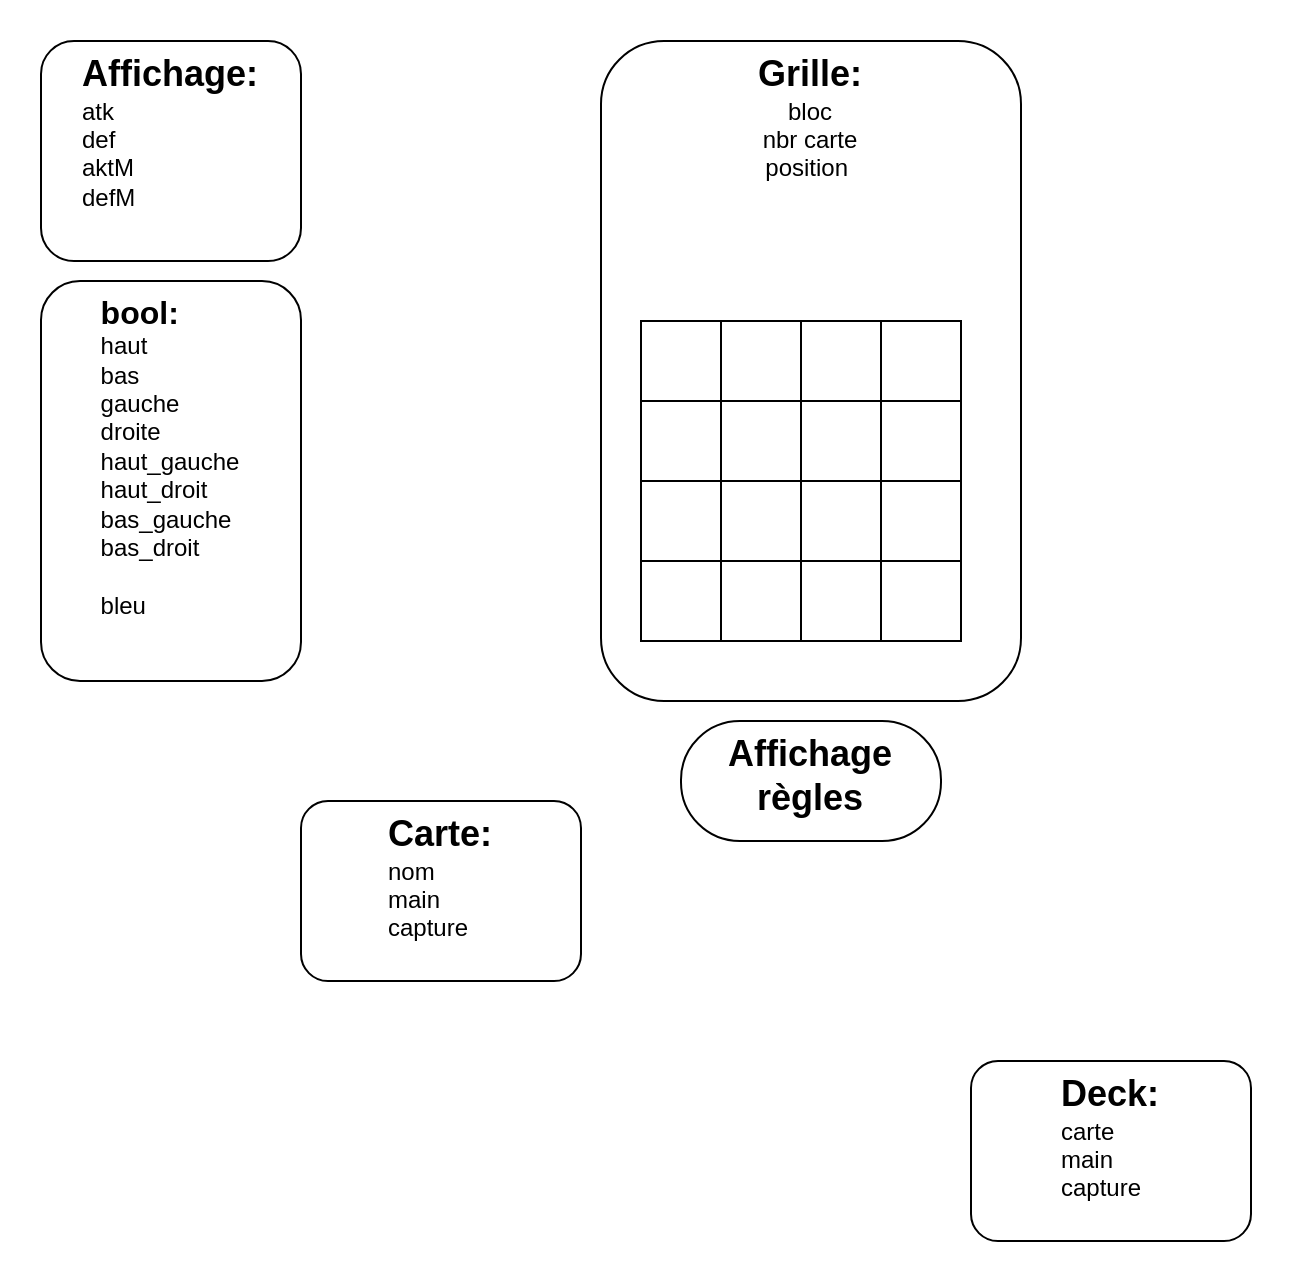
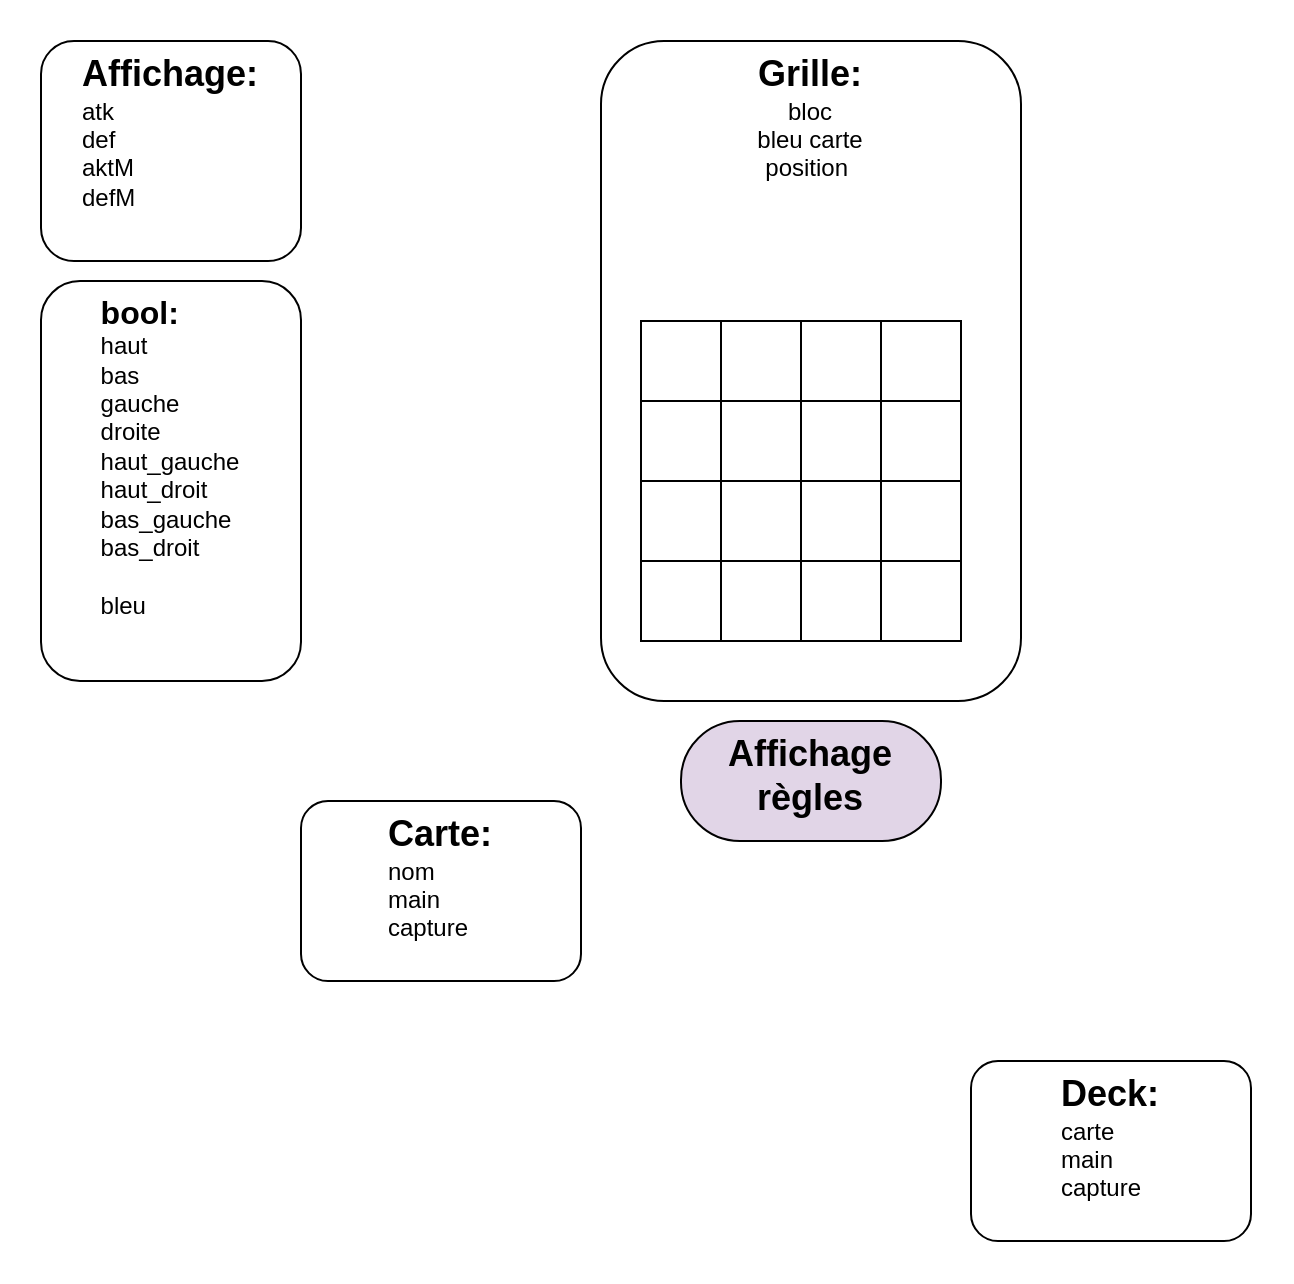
- <mxCell id="5" value="&lt;font style=&quot;font-size: 18px;&quot;&gt;&lt;b&gt;Grille:&lt;/b&gt;&lt;/font&gt;&lt;div style=&quot;&quot;&gt;&lt;font style=&quot;font-size: 12px;&quot;&gt;bloc&lt;/font&gt;&lt;/div&gt;&lt;div style=&quot;&quot;&gt;&lt;font style=&quot;font-size: 12px;&quot;&gt;nbr carte&lt;/font&gt;&lt;/div&gt;&lt;div style=&quot;&quot;&gt;&lt;font style=&quot;font-size: 12px;&quot;&gt;position&amp;nbsp;&lt;br&gt;&lt;/font&gt;&lt;div style=&quot;text-align: left;&quot;&gt;&lt;br&gt;&lt;/div&gt;&lt;/div&gt;" style="rounded=1;whiteSpace=wrap;html=1;verticalAlign=top;align=center;" parent="1" vertex="1"><mxGeometry x="300" width="210" height="330" as="geometry" y="20" /></mxCell>
+ <mxCell id="5" value="&lt;font style=&quot;font-size: 18px;&quot;&gt;&lt;b&gt;Grille:&lt;/b&gt;&lt;/font&gt;&lt;div style=&quot;&quot;&gt;&lt;font style=&quot;font-size: 12px;&quot;&gt;bloc&lt;/font&gt;&lt;/div&gt;&lt;div style=&quot;&quot;&gt;&lt;font style=&quot;font-size: 12px;&quot;&gt;bleu carte&lt;/font&gt;&lt;/div&gt;&lt;div style=&quot;&quot;&gt;&lt;font style=&quot;font-size: 12px;&quot;&gt;position&amp;nbsp;&lt;br&gt;&lt;/font&gt;&lt;div style=&quot;text-align: left;&quot;&gt;&lt;br&gt;&lt;/div&gt;&lt;/div&gt;" style="rounded=1;whiteSpace=wrap;html=1;verticalAlign=top;align=center;" parent="1" vertex="1"><mxGeometry x="300" width="210" height="330" as="geometry" y="20" /></mxCell>
- <mxCell id="4" value="&lt;div style=&quot;&quot;&gt;&lt;span style=&quot;font-size: 18px;&quot;&gt;&lt;b&gt;Affichage règles&lt;/b&gt;&lt;/span&gt;&lt;/div&gt;" style="rounded=1;whiteSpace=wrap;html=1;verticalAlign=top;align=center;arcSize=49;" parent="1" vertex="1"><mxGeometry x="340" y="360" width="130" height="60" as="geometry" /></mxCell>
+ <mxCell id="4" value="&lt;div style=&quot;&quot;&gt;&lt;span style=&quot;font-size: 18px;&quot;&gt;&lt;b&gt;Affichage règles&lt;/b&gt;&lt;/span&gt;&lt;/div&gt;" style="rounded=1;whiteSpace=wrap;html=1;verticalAlign=top;align=center;arcSize=49;fillColor=#e1d5e7;" parent="1" vertex="1"><mxGeometry x="340" y="360" width="130" height="60" as="geometry" /></mxCell>
